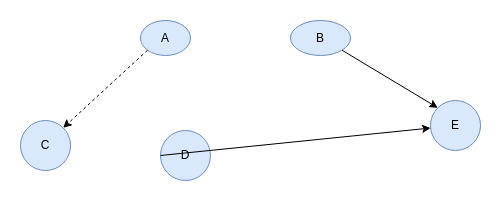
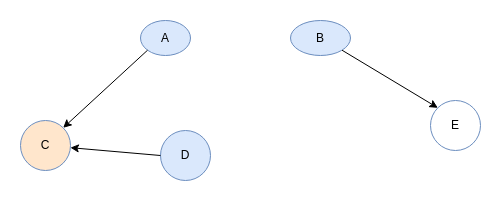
- <mxCell id="7" value="" style="endArrow=classic;html=1;rounded=0;exitX=0;exitY=1;exitDx=0;exitDy=0;entryX=1;entryY=0;entryDx=0;entryDy=0;dashed=1;" parent="1" source="2" target="5" edge="1"><mxGeometry width="50" height="50" relative="1" as="geometry"><mxPoint x="280" y="160" as="sourcePoint" /><mxPoint x="260" y="60" as="targetPoint" /></mxGeometry></mxCell>
+ <mxCell id="7" value="" style="endArrow=classic;html=1;rounded=0;exitX=0;exitY=1;exitDx=0;exitDy=0;entryX=1;entryY=0;entryDx=0;entryDy=0;" parent="1" source="2" target="5" edge="1"><mxGeometry width="50" height="50" relative="1" as="geometry"><mxPoint x="280" y="160" as="sourcePoint" /><mxPoint x="260" y="60" as="targetPoint" /></mxGeometry></mxCell>
- <mxCell id="4" value="E" style="ellipse;whiteSpace=wrap;html=1;aspect=fixed;fillColor=#dae8fc;strokeColor=#6c8ebf;" parent="1" vertex="1"><mxGeometry x="430" y="100" width="50" height="50" as="geometry" /></mxCell>
+ <mxCell id="4" value="E" style="ellipse;whiteSpace=wrap;html=1;aspect=fixed;fillColor=#ffffff;strokeColor=#6c8ebf;" parent="1" vertex="1"><mxGeometry x="430" y="100" width="50" height="50" as="geometry" /></mxCell>
- <mxCell id="8" value="" style="endArrow=classic;html=1;rounded=0;exitX=0;exitY=0.5;exitDx=0;exitDy=0;" parent="1" source="3" target="4" edge="1"><mxGeometry width="50" height="50" relative="1" as="geometry"><mxPoint x="154.642" y="169.998" as="sourcePoint" /><mxPoint x="69.998" y="234.642" as="targetPoint" /></mxGeometry></mxCell>
+ <mxCell id="8" value="" style="endArrow=classic;html=1;rounded=0;exitX=0;exitY=0.5;exitDx=0;exitDy=0;" parent="1" source="3" target="5" edge="1"><mxGeometry width="50" height="50" relative="1" as="geometry"><mxPoint x="154.642" y="169.998" as="sourcePoint" /><mxPoint x="69.998" y="234.642" as="targetPoint" /></mxGeometry></mxCell>
- <mxCell id="5" value="C" style="ellipse;whiteSpace=wrap;html=1;aspect=fixed;fillColor=#dae8fc;strokeColor=#6c8ebf;" parent="1" vertex="1"><mxGeometry x="20" y="120" width="50" height="50" as="geometry" /></mxCell>
+ <mxCell id="5" value="C" style="ellipse;whiteSpace=wrap;html=1;aspect=fixed;fillColor=#ffe6cc;strokeColor=#6c8ebf;" parent="1" vertex="1"><mxGeometry x="20" y="120" width="50" height="50" as="geometry" /></mxCell>
